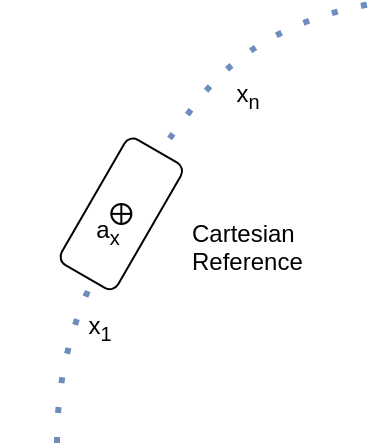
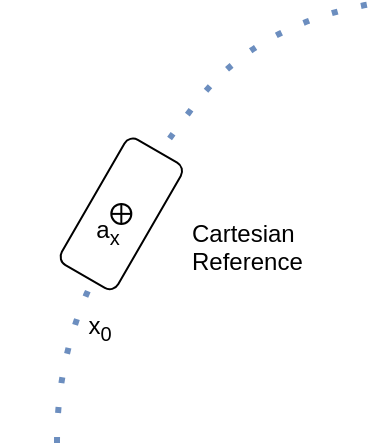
- <mxCell id="9" value="x&lt;sub&gt;n&lt;/sub&gt;" style="text;html=1;strokeColor=none;fillColor=none;align=center;verticalAlign=middle;whiteSpace=wrap;rounded=0;" vertex="1" parent="1"><mxGeometry x="94" y="20" width="60" height="30" as="geometry" /></mxCell>
- <mxCell id="8" value="x&lt;sub&gt;1&lt;/sub&gt;" style="text;html=1;strokeColor=none;fillColor=none;align=center;verticalAlign=middle;whiteSpace=wrap;rounded=0;" vertex="1" parent="1"><mxGeometry x="20" y="136" width="60" height="30" as="geometry" /></mxCell>
+ <mxCell id="8" value="x&lt;sub&gt;0&lt;/sub&gt;" style="text;html=1;strokeColor=none;fillColor=none;align=center;verticalAlign=middle;whiteSpace=wrap;rounded=0;" vertex="1" parent="1"><mxGeometry x="20" y="136" width="60" height="30" as="geometry" /></mxCell>
